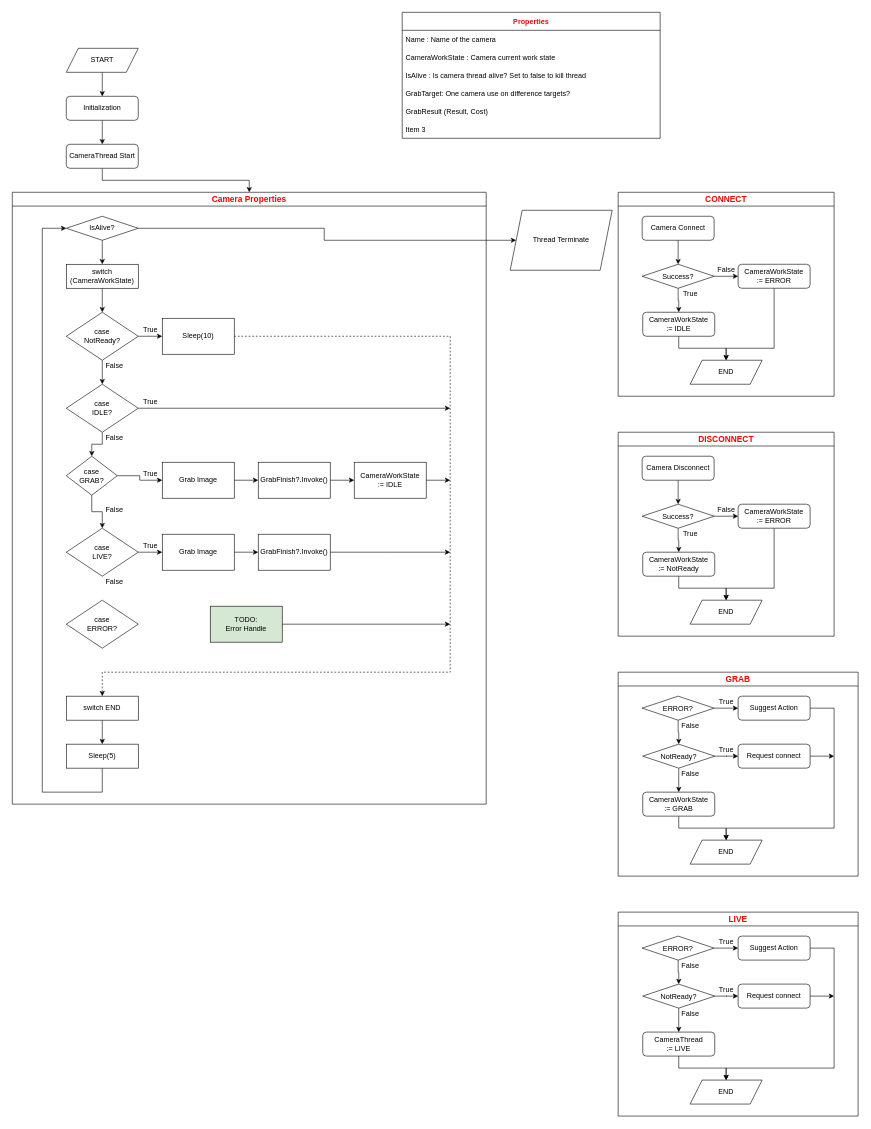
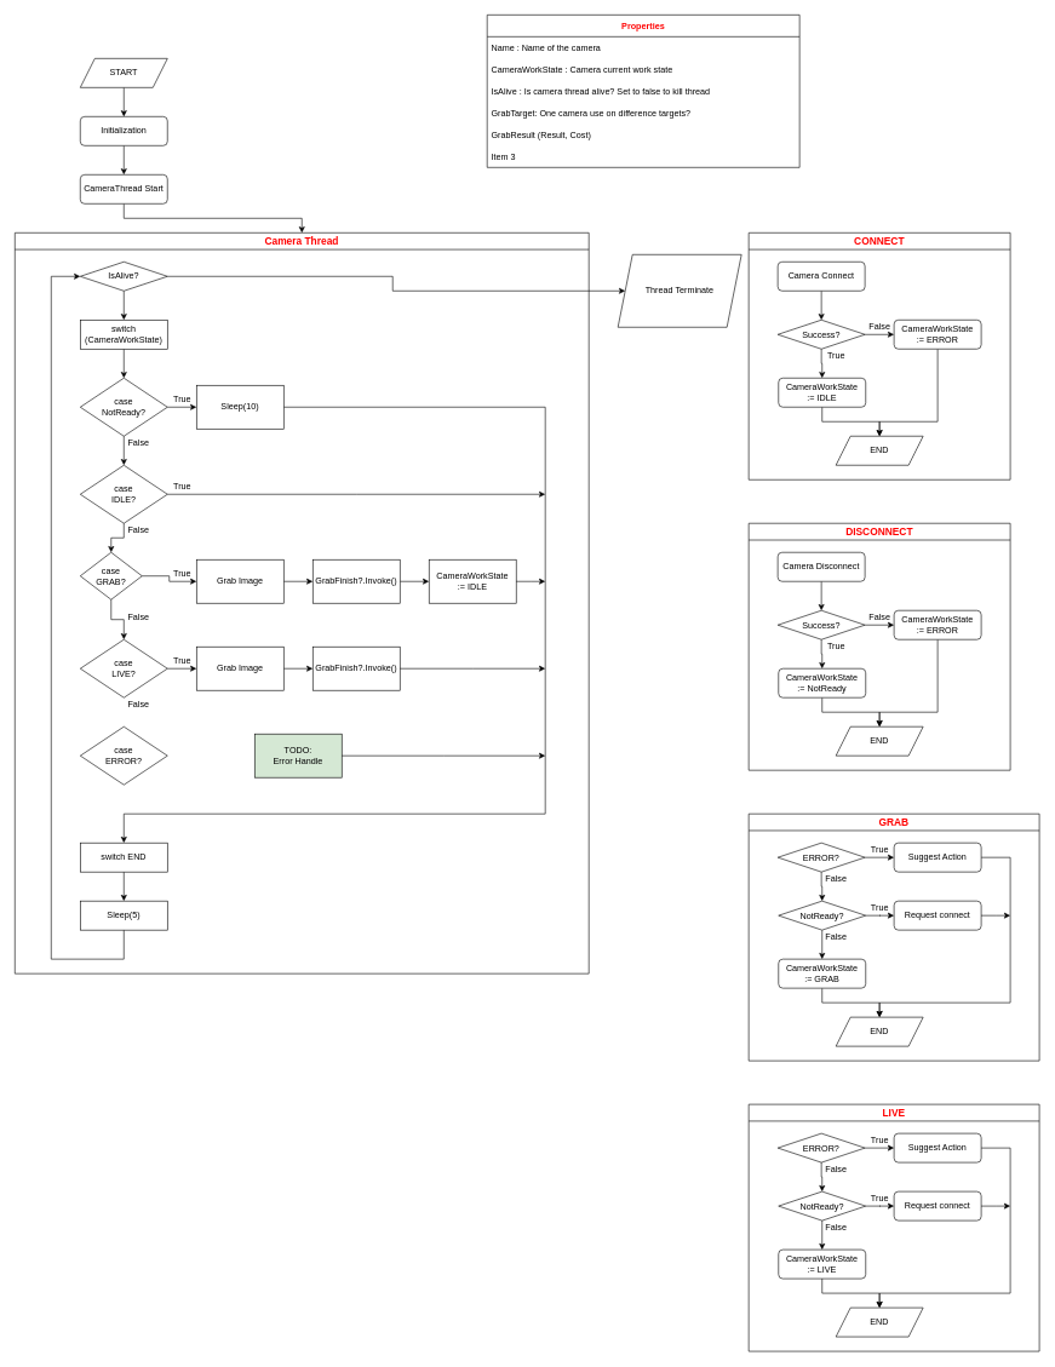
- <mxCell id="2" value="Camera Properties" style="swimlane;startSize=23;fontColor=#FF0000;fontStyle=1;fontSize=14;" vertex="1" parent="1"><mxGeometry x="20" y="320" width="790" height="1020" as="geometry"><mxRectangle x="450" y="420" width="130" height="23" as="alternateBounds" /></mxGeometry></mxCell>
+ <mxCell id="2" value="Camera Thread" style="swimlane;startSize=23;fontColor=#FF0000;fontStyle=1;fontSize=14;" vertex="1" parent="1"><mxGeometry x="20" y="320" width="790" height="1020" as="geometry"><mxRectangle x="450" y="420" width="130" height="23" as="alternateBounds" /></mxGeometry></mxCell>
- <mxCell id="35" style="edgeStyle=orthogonalEdgeStyle;rounded=0;orthogonalLoop=1;jettySize=auto;html=1;entryX=0.5;entryY=0;entryDx=0;entryDy=0;fontColor=#FF3333;dashed=1;" edge="1" parent="2" source="36" target="25"><mxGeometry relative="1" as="geometry"><Array as="points"><mxPoint x="730" y="240" /><mxPoint x="730" y="800" /><mxPoint x="150" y="800" /></Array></mxGeometry></mxCell>
+ <mxCell id="35" style="edgeStyle=orthogonalEdgeStyle;rounded=0;orthogonalLoop=1;jettySize=auto;html=1;entryX=0.5;entryY=0;entryDx=0;entryDy=0;fontColor=#FF3333;" edge="1" parent="2" source="36" target="25"><mxGeometry relative="1" as="geometry"><Array as="points"><mxPoint x="730" y="240" /><mxPoint x="730" y="800" /><mxPoint x="150" y="800" /></Array></mxGeometry></mxCell>
- <mxCell id="101" value="CameraThread&lt;br&gt;:= LIVE" style="rounded=1;whiteSpace=wrap;html=1;fontSize=12;fontColor=#000000;" vertex="1" parent="96"><mxGeometry x="41" y="200" width="120" height="40" as="geometry" /></mxCell>
+ <mxCell id="101" value="CameraWorkState&lt;br&gt;:= LIVE" style="rounded=1;whiteSpace=wrap;html=1;fontSize=12;fontColor=#000000;" vertex="1" parent="96"><mxGeometry x="41" y="200" width="120" height="40" as="geometry" /></mxCell>
